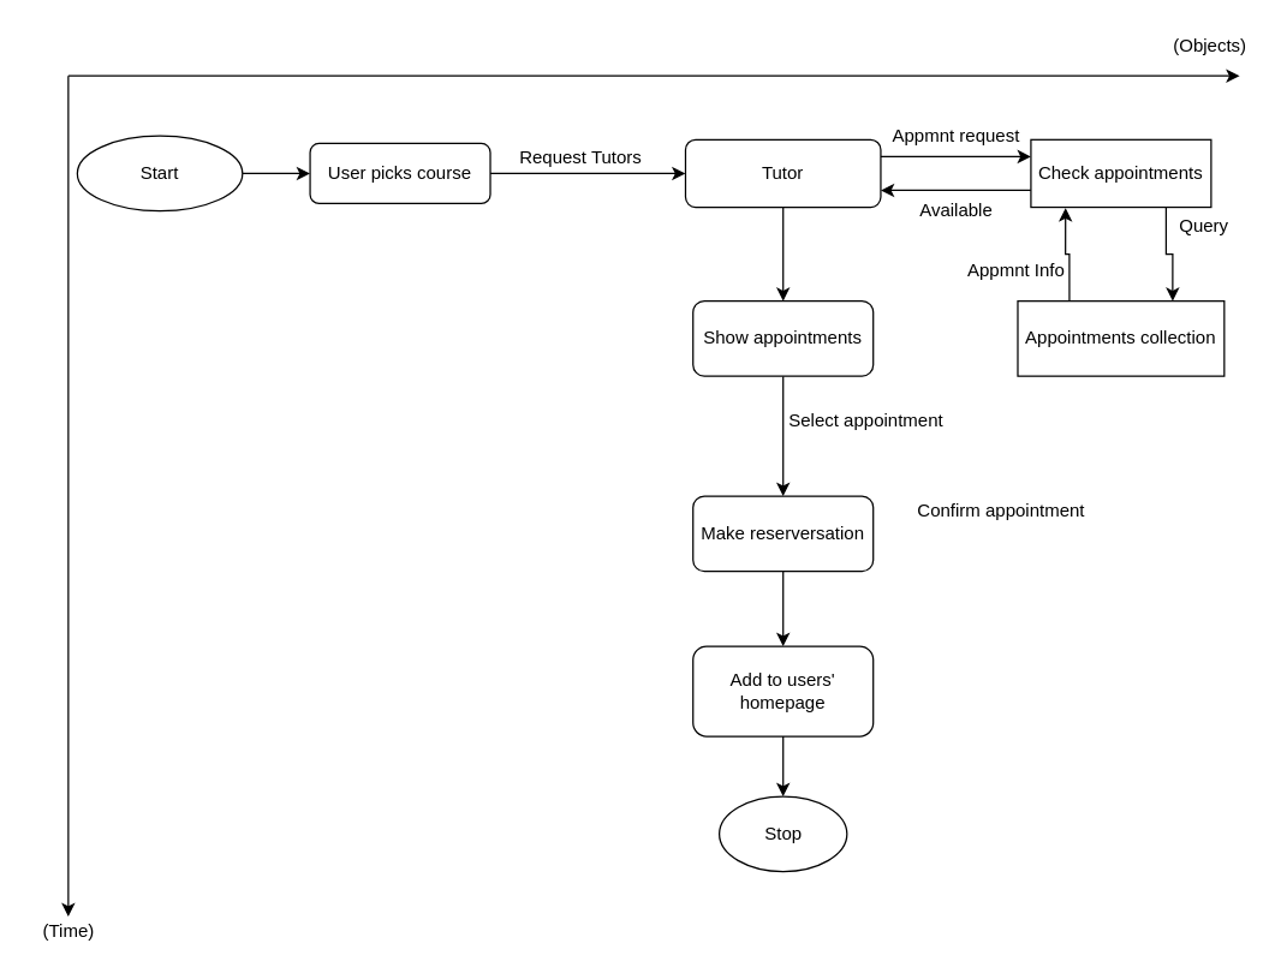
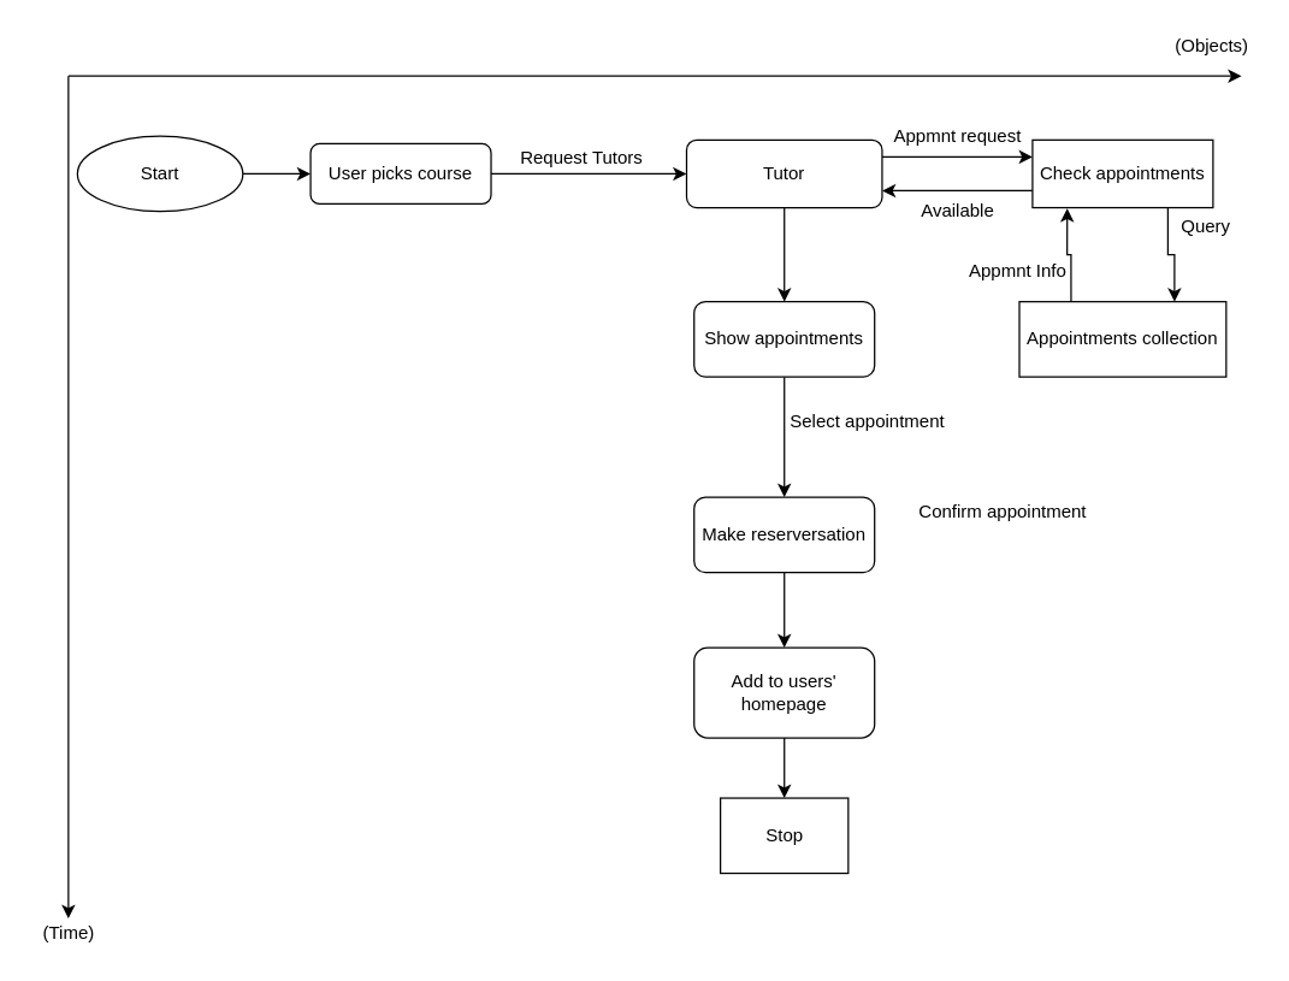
- <mxCell id="27" value="Stop" style="ellipse;whiteSpace=wrap;html=1;rounded=1;shadow=0;strokeWidth=1;glass=0;" parent="1" vertex="1"><mxGeometry x="478.5" y="530" width="85" height="50" as="geometry" /></mxCell>
+ <mxCell id="27" value="Stop" style="whiteSpace=wrap;html=1;shadow=0;strokeWidth=1;glass=0;rounded=0;" parent="1" vertex="1"><mxGeometry x="478.5" y="530" width="85" height="50" as="geometry" /></mxCell>
